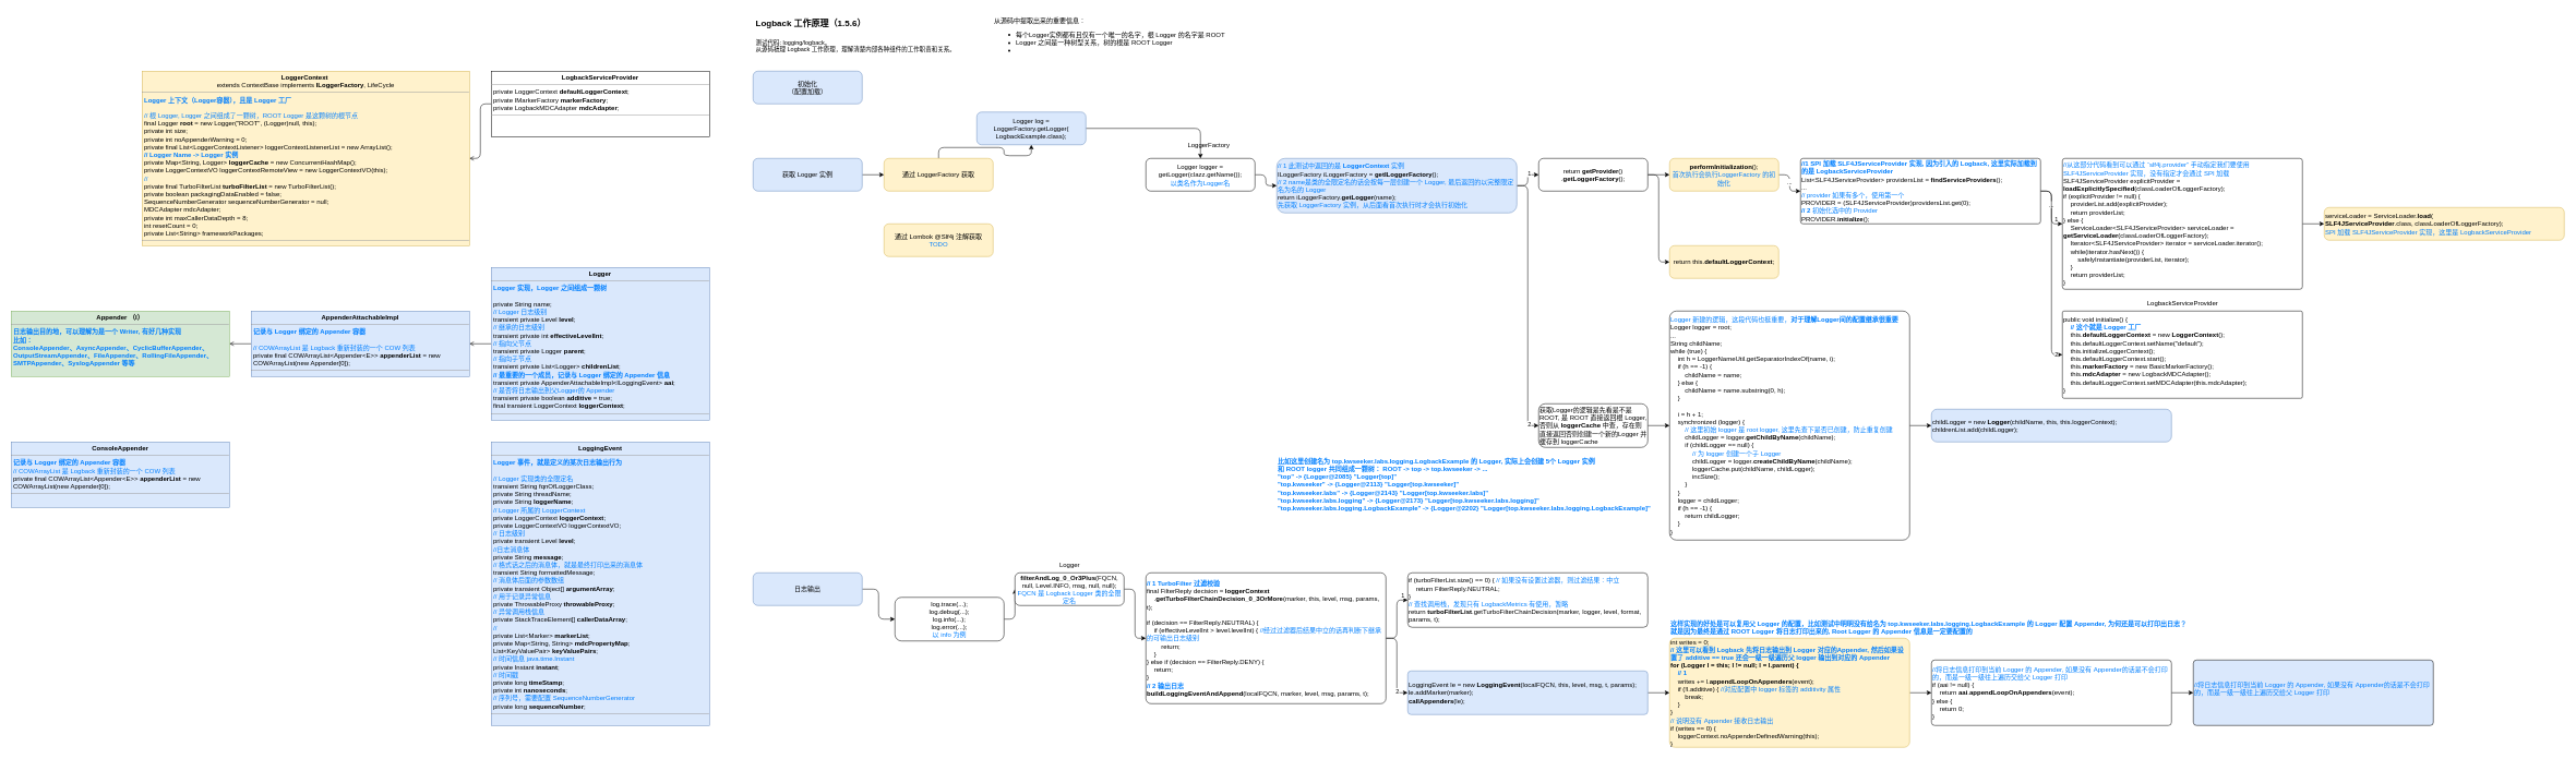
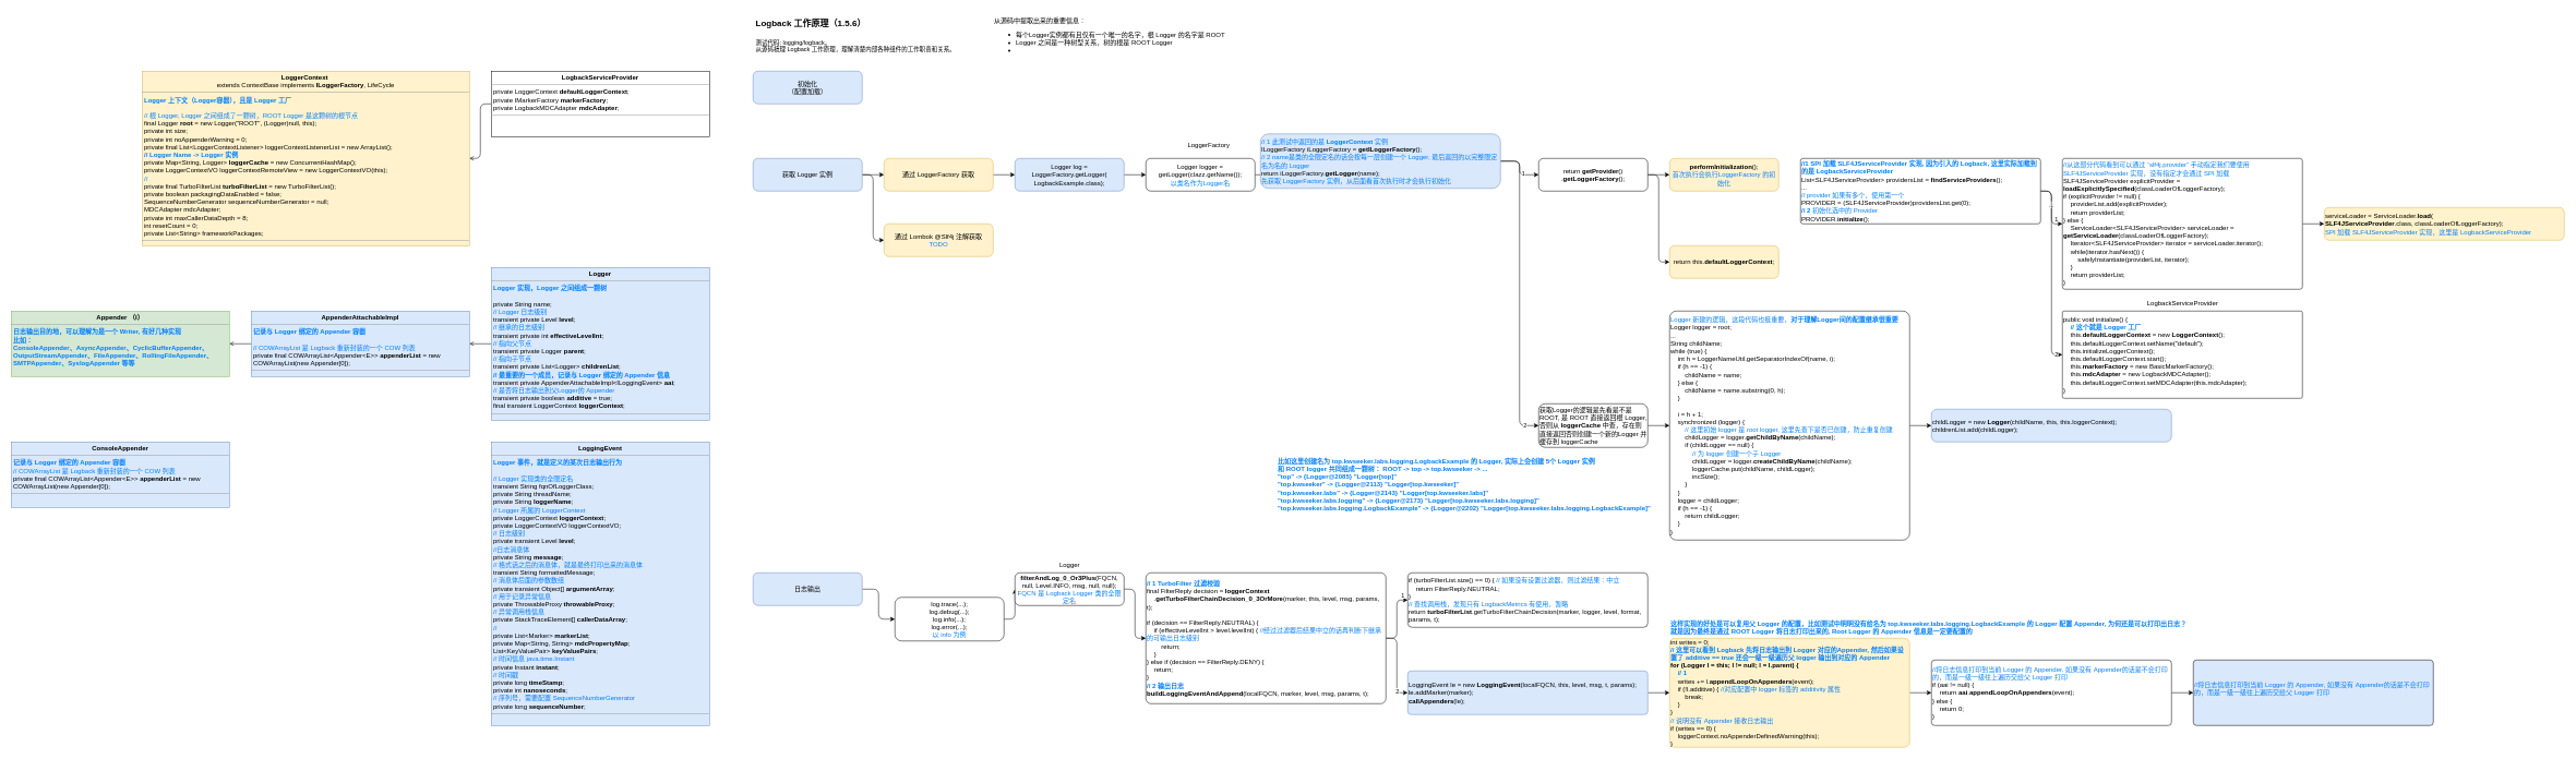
- <mxCell id="17" value="Logger log = LoggerFactory.getLogger(&lt;br&gt;LogbackExample.class);" style="rounded=1;whiteSpace=wrap;html=1;fillColor=#dae8fc;strokeColor=#6c8ebf;" vertex="1" parent="1"><mxGeometry x="1790" y="205" width="200" height="60" as="geometry" /></mxCell>
+ <mxCell id="17" value="Logger log = LoggerFactory.getLogger(&lt;br&gt;LogbackExample.class);" style="rounded=1;whiteSpace=wrap;html=1;fillColor=#dae8fc;strokeColor=#6c8ebf;" vertex="1" parent="1"><mxGeometry x="1860" y="290" width="200" height="60" as="geometry" /></mxCell>
- <mxCell id="25" value="&lt;div&gt;&lt;font color=&quot;#007fff&quot;&gt;// 1 此测试中返回的是 &lt;b&gt;LoggerContext &lt;/b&gt;实例&lt;/font&gt;&lt;/div&gt;&lt;div&gt;ILoggerFactory iLoggerFactory = &lt;b&gt;getILoggerFactory&lt;/b&gt;();&lt;/div&gt;&lt;div&gt;&lt;font color=&quot;#007fff&quot;&gt;// 2 name是类的全限定名的话会按每一层创建一个 Logger, 最后返回的以完整限定名为名的 Logger&lt;/font&gt;&lt;/div&gt;&lt;div&gt;return iLoggerFactory.&lt;b&gt;getLogger&lt;/b&gt;(name);&lt;/div&gt;&lt;div&gt;&lt;font color=&quot;#007fff&quot;&gt;先获取 LoggerFactory 实例，从后面看首次执行时才会执行初始化&lt;/font&gt;&lt;/div&gt;" style="rounded=1;whiteSpace=wrap;html=1;align=left;fillColor=#dae8fc;strokeColor=#6c8ebf;" vertex="1" parent="1"><mxGeometry x="2340" y="290" width="440" height="100" as="geometry" /></mxCell>
+ <mxCell id="25" value="&lt;div&gt;&lt;font color=&quot;#007fff&quot;&gt;// 1 此测试中返回的是 &lt;b&gt;LoggerContext &lt;/b&gt;实例&lt;/font&gt;&lt;/div&gt;&lt;div&gt;ILoggerFactory iLoggerFactory = &lt;b&gt;getILoggerFactory&lt;/b&gt;();&lt;/div&gt;&lt;div&gt;&lt;font color=&quot;#007fff&quot;&gt;// 2 name是类的全限定名的话会按每一层创建一个 Logger, 最后返回的以完整限定名为名的 Logger&lt;/font&gt;&lt;/div&gt;&lt;div&gt;return iLoggerFactory.&lt;b&gt;getLogger&lt;/b&gt;(name);&lt;/div&gt;&lt;div&gt;&lt;font color=&quot;#007fff&quot;&gt;先获取 LoggerFactory 实例，从后面看首次执行时才会执行初始化&lt;/font&gt;&lt;/div&gt;" style="rounded=1;whiteSpace=wrap;html=1;align=left;fillColor=#dae8fc;strokeColor=#6c8ebf;" vertex="1" parent="1"><mxGeometry x="2310" y="245" width="440" height="100" as="geometry" /></mxCell>
- <mxCell id="29" value="" style="edgeStyle=orthogonalEdgeStyle;orthogonalLoop=1;jettySize=auto;html=1;rounded=1;" edge="1" parent="1" source="31" target="39"><mxGeometry relative="1" as="geometry" /></mxCell>
- <mxCell id="30" value="..." style="edgeLabel;html=1;align=center;verticalAlign=middle;resizable=0;points=[];" vertex="1" connectable="0" parent="29"><mxGeometry x="-0.056" y="-1" relative="1" as="geometry"><mxPoint as="offset" /></mxGeometry></mxCell>
+ <mxCell id="5" style="edgeStyle=orthogonalEdgeStyle;orthogonalLoop=1;jettySize=auto;html=1;exitX=1;exitY=0.5;exitDx=0;exitDy=0;entryX=0;entryY=0.5;entryDx=0;entryDy=0;rounded=1;" edge="1" parent="1" source="6" target="11"><mxGeometry relative="1" as="geometry" /></mxCell>
